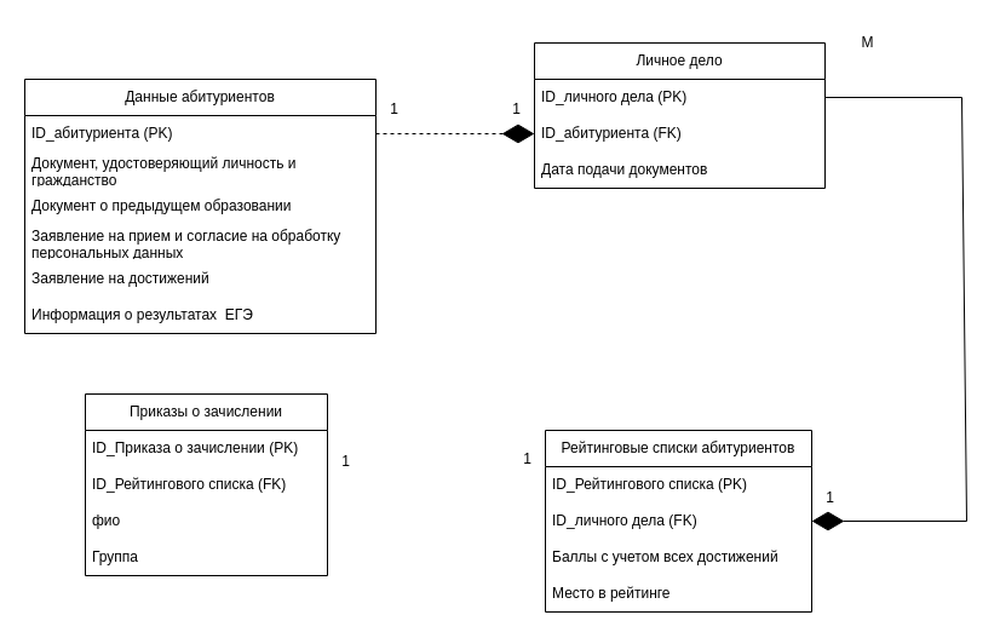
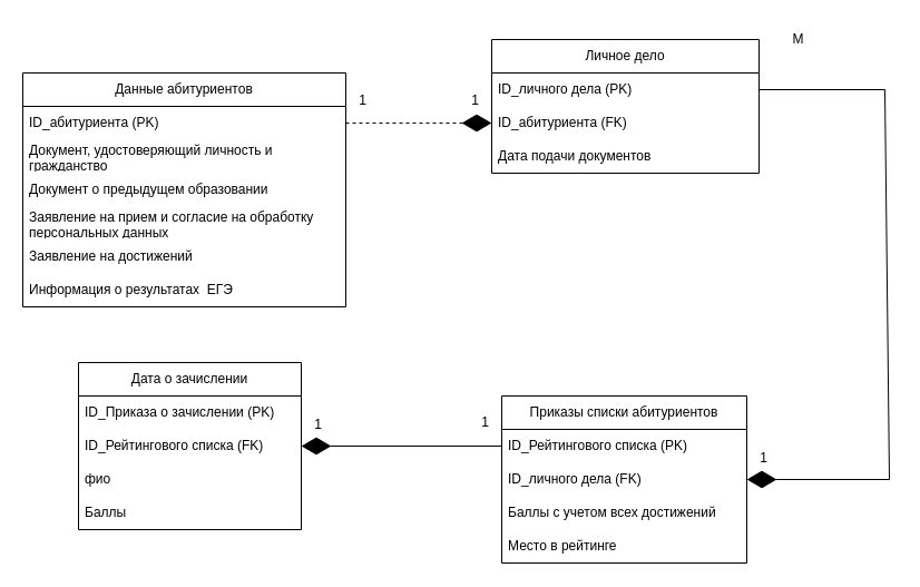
- <mxCell id="18" value="Приказы о зачислении" style="swimlane;fontStyle=0;childLayout=stackLayout;horizontal=1;startSize=30;horizontalStack=0;resizeParent=1;resizeParentMax=0;resizeLast=0;collapsible=1;marginBottom=0;whiteSpace=wrap;html=1;" parent="1" vertex="1"><mxGeometry x="70" y="325" width="200" height="150" as="geometry" /></mxCell>
+ <mxCell id="18" value="Дата о зачислении" style="swimlane;fontStyle=0;childLayout=stackLayout;horizontal=1;startSize=30;horizontalStack=0;resizeParent=1;resizeParentMax=0;resizeLast=0;collapsible=1;marginBottom=0;whiteSpace=wrap;html=1;" parent="1" vertex="1"><mxGeometry x="70" y="325" width="200" height="150" as="geometry" /></mxCell>
- <mxCell id="13" value="Рейтинговые списки абитуриентов" style="swimlane;fontStyle=0;childLayout=stackLayout;horizontal=1;startSize=30;horizontalStack=0;resizeParent=1;resizeParentMax=0;resizeLast=0;collapsible=1;marginBottom=0;whiteSpace=wrap;html=1;" parent="1" vertex="1"><mxGeometry x="450" y="355" width="220" height="150" as="geometry" /></mxCell>
+ <mxCell id="13" value="Приказы списки абитуриентов" style="swimlane;fontStyle=0;childLayout=stackLayout;horizontal=1;startSize=30;horizontalStack=0;resizeParent=1;resizeParentMax=0;resizeLast=0;collapsible=1;marginBottom=0;whiteSpace=wrap;html=1;" parent="1" vertex="1"><mxGeometry x="450" y="355" width="220" height="150" as="geometry" /></mxCell>
+ <mxCell id="29" value="" style="endArrow=diamondThin;endFill=1;endSize=24;html=1;rounded=0;exitX=0;exitY=0.5;exitDx=0;exitDy=0;entryX=1;entryY=0.5;entryDx=0;entryDy=0;" parent="1" source="14" target="20" edge="1"><mxGeometry width="160" relative="1" as="geometry"><mxPoint x="417" y="476" as="sourcePoint" /><mxPoint x="302" y="361" as="targetPoint" /></mxGeometry></mxCell>
- <mxCell id="22" value="Группа" style="text;strokeColor=none;fillColor=none;align=left;verticalAlign=middle;spacingLeft=4;spacingRight=4;overflow=hidden;points=[[0,0.5],[1,0.5]];portConstraint=eastwest;rotatable=0;whiteSpace=wrap;html=1;" parent="18" vertex="1"><mxGeometry y="120" width="200" height="30" as="geometry" /></mxCell>
+ <mxCell id="22" value="Баллы" style="text;strokeColor=none;fillColor=none;align=left;verticalAlign=middle;spacingLeft=4;spacingRight=4;overflow=hidden;points=[[0,0.5],[1,0.5]];portConstraint=eastwest;rotatable=0;whiteSpace=wrap;html=1;" parent="18" vertex="1"><mxGeometry y="120" width="200" height="30" as="geometry" /></mxCell>
